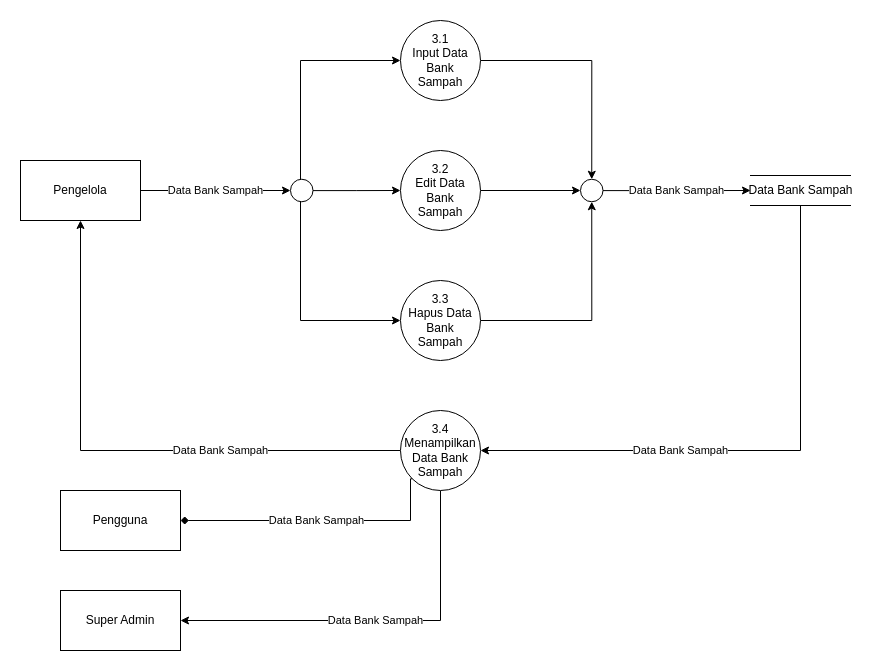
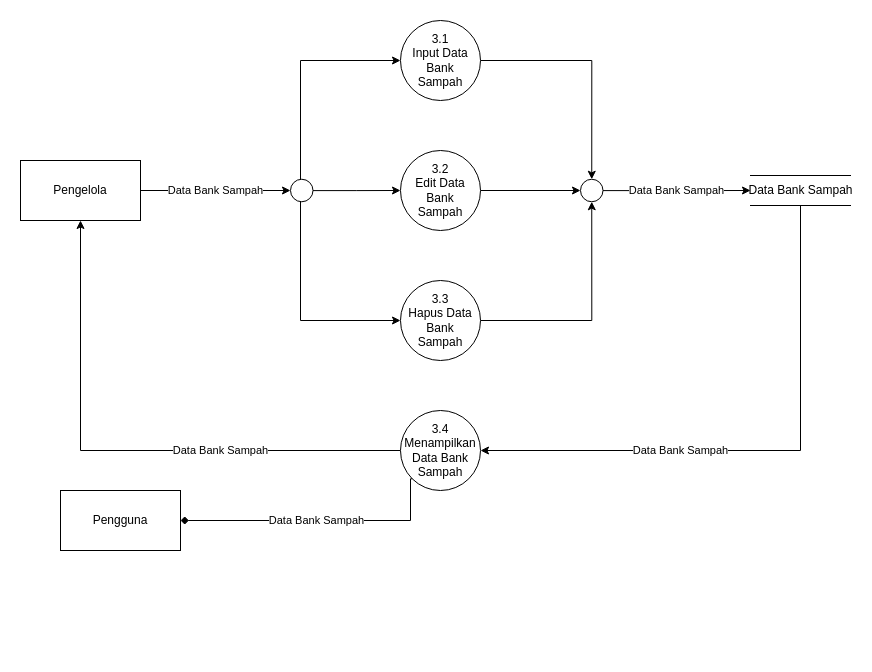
- <mxCell id="22" value="Super Admin" style="rounded=0;whiteSpace=wrap;html=1;" vertex="1" parent="1"><mxGeometry x="60" y="590" width="120" height="60" as="geometry" /></mxCell>
- <mxCell id="19" value="Data Bank Sampah" style="edgeStyle=orthogonalEdgeStyle;rounded=0;orthogonalLoop=1;jettySize=auto;html=1;entryX=1;entryY=0.5;entryDx=0;entryDy=0;" edge="1" parent="1" source="20" target="22"><mxGeometry relative="1" as="geometry"><Array as="points"><mxPoint x="440" y="620" /></Array></mxGeometry></mxCell>
